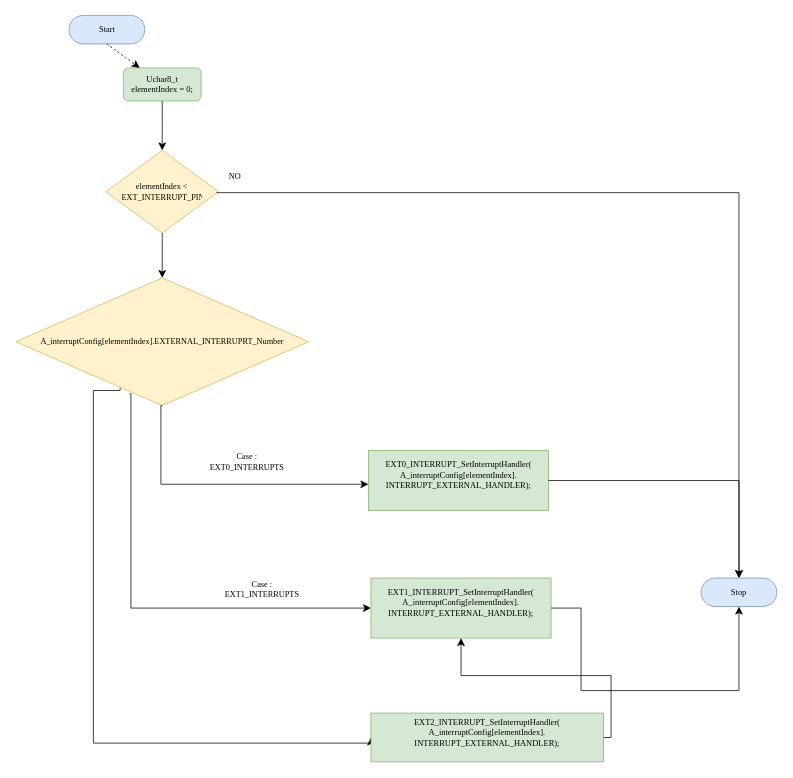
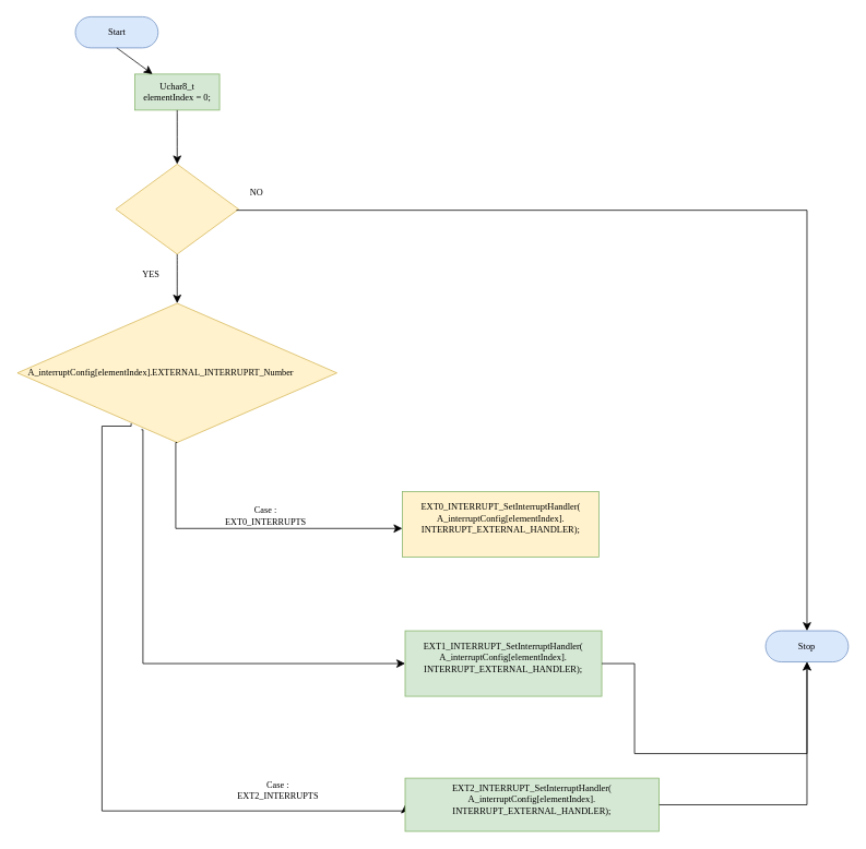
- <mxCell id="8" value="" style="endArrow=classic;html=1;rounded=0;fontSize=11;startSize=8;endSize=8;curved=1;exitX=0.5;exitY=1;exitDx=0;exitDy=0;exitPerimeter=0;fontFamily=Calibri;dashed=1;" parent="1" source="2" target="3" edge="1"><mxGeometry width="50" height="50" relative="1" as="geometry"><mxPoint x="264" y="220" as="sourcePoint" /><mxPoint x="314" y="170" as="targetPoint" /></mxGeometry></mxCell>
+ <mxCell id="8" value="" style="endArrow=classic;html=1;rounded=0;fontSize=11;startSize=8;endSize=8;curved=1;exitX=0.5;exitY=1;exitDx=0;exitDy=0;exitPerimeter=0;fontFamily=Calibri;" parent="1" source="2" target="3" edge="1"><mxGeometry width="50" height="50" relative="1" as="geometry"><mxPoint x="264" y="220" as="sourcePoint" /><mxPoint x="314" y="170" as="targetPoint" /></mxGeometry></mxCell>
- <mxCell id="3" value="&lt;div style=&quot;font-size: 11.27px;&quot;&gt;&lt;font style=&quot;font-size: 11.27px;&quot;&gt;&lt;br style=&quot;font-size: 11.27px;&quot;&gt;&lt;/font&gt;&lt;/div&gt;&lt;div style=&quot;font-size: 11.27px;&quot;&gt;&lt;font style=&quot;font-size: 11.27px;&quot;&gt; Uchar8_t elementIndex = 0;&lt;/font&gt;&lt;/div&gt;&lt;div style=&quot;font-size: 11.27px;&quot;&gt;&lt;br style=&quot;font-size: 11.27px;&quot;&gt;&lt;/div&gt;" style="whiteSpace=wrap;html=1;fontSize=11.27;fillColor=#d5e8d4;strokeColor=#82b366;fontFamily=Calibri;rounded=1;" parent="1" vertex="1"><mxGeometry x="164" y="90" width="103.5" height="44" as="geometry" /></mxCell>
+ <mxCell id="3" value="&lt;div style=&quot;font-size: 11.27px;&quot;&gt;&lt;font style=&quot;font-size: 11.27px;&quot;&gt;&lt;br style=&quot;font-size: 11.27px;&quot;&gt;&lt;/font&gt;&lt;/div&gt;&lt;div style=&quot;font-size: 11.27px;&quot;&gt;&lt;font style=&quot;font-size: 11.27px;&quot;&gt; Uchar8_t elementIndex = 0;&lt;/font&gt;&lt;/div&gt;&lt;div style=&quot;font-size: 11.27px;&quot;&gt;&lt;br style=&quot;font-size: 11.27px;&quot;&gt;&lt;/div&gt;" style="rounded=0;whiteSpace=wrap;html=1;fontSize=11.27;fillColor=#d5e8d4;strokeColor=#82b366;fontFamily=Calibri;" parent="1" vertex="1"><mxGeometry x="164" y="90" width="103.5" height="44" as="geometry" /></mxCell>
- <mxCell id="5" value="&lt;div style=&quot;font-size: 11px;&quot;&gt;elementIndex &amp;lt; EXT_INTERRUPT_PINS&lt;br style=&quot;font-size: 11px;&quot;&gt;&lt;/div&gt;" style="text;vsdxID=219;fillColor=none;gradientColor=none;strokeColor=none;spacingTop=-1;spacingBottom=-1;spacingLeft=-1;spacingRight=-1;points=[[0,0.5,0],[1,0.5,0],[0.5,0,0],[0.5,1,0]];labelBackgroundColor=none;rounded=1;html=1;whiteSpace=wrap;verticalAlign=middle;align=center;overflow=width;;html=1;fontColor=#000000;fontFamily=Calibri;fontSize=11;" parent="4" vertex="1"><mxGeometry x="21.29" y="17.754" width="107.42" height="74.492" as="geometry" /></mxCell>
+ <mxCell id="19" value="YES" style="text;html=1;strokeColor=none;fillColor=none;align=center;verticalAlign=middle;whiteSpace=wrap;rounded=0;fontSize=11;fontFamily=Calibri;" parent="1" vertex="1"><mxGeometry x="154" y="320" width="60" height="30" as="geometry" /></mxCell>
- <mxCell id="7" value="&lt;div style=&quot;font-size: 11px;&quot;&gt;A_interruptConfig[elementIndex].EXTERNAL_INTERRUPRT_Number&lt;br style=&quot;font-size: 11px;&quot;&gt;&lt;/div&gt;" style="text;vsdxID=219;fillColor=none;gradientColor=none;strokeColor=none;spacingTop=-1;spacingBottom=-1;spacingLeft=-1;spacingRight=-1;points=[[0,0.5,0],[1,0.5,0],[0.5,0,0],[0.5,1,0]];labelBackgroundColor=none;rounded=1;html=1;whiteSpace=wrap;verticalAlign=middle;align=center;overflow=width;;html=1;fontColor=#000000;fontFamily=Calibri;fontSize=11;" parent="6" vertex="1"><mxGeometry x="30.074" y="21.523" width="329.861" height="126.953" as="geometry" /></mxCell>
+ <mxCell id="7" value="&lt;div style=&quot;font-size: 11px;&quot;&gt;A_interruptConfig[elementIndex].EXTERNAL_INTERRUPRT_Number&lt;br style=&quot;font-size: 11px;&quot;&gt;&lt;/div&gt;" style="text;vsdxID=219;fillColor=none;gradientColor=none;strokeColor=none;spacingTop=-1;spacingBottom=-1;spacingLeft=-1;spacingRight=-1;points=[[0,0.5,0],[1,0.5,0],[0.5,0,0],[0.5,1,0]];labelBackgroundColor=none;rounded=1;html=1;whiteSpace=wrap;verticalAlign=middle;align=center;overflow=width;;html=1;fontColor=#000000;fontFamily=Calibri;fontSize=11;" parent="6" vertex="1"><mxGeometry x="10.074" y="21.523" width="329.861" height="126.953" as="geometry" /></mxCell>
- <mxCell id="12" value="Case : EXT0_INTERRUPTS" style="text;html=1;strokeColor=none;fillColor=none;align=center;verticalAlign=middle;whiteSpace=wrap;rounded=0;fontSize=11;fontFamily=Calibri;" parent="1" vertex="1"><mxGeometry x="264" y="600" width="130" height="30" as="geometry" /></mxCell>
+ <mxCell id="12" value="Case : EXT0_INTERRUPTS" style="text;html=1;strokeColor=none;fillColor=none;align=center;verticalAlign=middle;whiteSpace=wrap;rounded=0;fontSize=11;fontFamily=Calibri;" parent="1" vertex="1"><mxGeometry x="259" y="615" width="130" height="30" as="geometry" /></mxCell>
- <mxCell id="13" value="&lt;div style=&quot;font-size: 11.27px;&quot;&gt;&lt;div style=&quot;font-size: 11.27px;&quot;&gt;    EXT0_INTERRUPT_SetInterruptHandler(&lt;/div&gt;&lt;div style=&quot;font-size: 11.27px;&quot;&gt;A_interruptConfig[elementIndex].&lt;/div&gt;&lt;div style=&quot;font-size: 11.27px;&quot;&gt;INTERRUPT_EXTERNAL_HANDLER);&lt;/div&gt;&lt;div style=&quot;font-size: 11.27px;&quot;&gt;&lt;br style=&quot;font-size: 11.27px;&quot;&gt;&lt;/div&gt;&lt;/div&gt;" style="rounded=0;html=1;fontSize=11.27;fillColor=#d5e8d4;strokeColor=#82b366;fontFamily=Calibri;whiteSpace=wrap;" parent="1" vertex="1"><mxGeometry x="490.5" y="600" width="240" height="80" as="geometry" /></mxCell>
+ <mxCell id="13" value="&lt;div style=&quot;font-size: 11.27px;&quot;&gt;&lt;div style=&quot;font-size: 11.27px;&quot;&gt;    EXT0_INTERRUPT_SetInterruptHandler(&lt;/div&gt;&lt;div style=&quot;font-size: 11.27px;&quot;&gt;A_interruptConfig[elementIndex].&lt;/div&gt;&lt;div style=&quot;font-size: 11.27px;&quot;&gt;INTERRUPT_EXTERNAL_HANDLER);&lt;/div&gt;&lt;div style=&quot;font-size: 11.27px;&quot;&gt;&lt;br style=&quot;font-size: 11.27px;&quot;&gt;&lt;/div&gt;&lt;/div&gt;" style="rounded=0;html=1;fontSize=11.27;fillColor=#fff2cc;strokeColor=#82b366;fontFamily=Calibri;whiteSpace=wrap;" parent="1" vertex="1"><mxGeometry x="490.5" y="600" width="240" height="80" as="geometry" /></mxCell>
- <mxCell id="24" value="" style="endArrow=classic;html=1;rounded=0;fontSize=11;startSize=8;endSize=8;exitX=1;exitY=0.5;exitDx=0;exitDy=0;entryX=0.5;entryY=0;entryDx=0;entryDy=0;entryPerimeter=0;edgeStyle=orthogonalEdgeStyle;fontFamily=Calibri;" parent="1" source="13" target="22" edge="1"><mxGeometry width="50" height="50" relative="1" as="geometry"><mxPoint x="694" y="980" as="sourcePoint" /><mxPoint x="744" y="930" as="targetPoint" /></mxGeometry></mxCell>
- <mxCell id="15" value="Case : EXT1_INTERRUPTS" style="text;html=1;strokeColor=none;fillColor=none;align=center;verticalAlign=middle;whiteSpace=wrap;rounded=0;fontSize=11;fontFamily=Calibri;" parent="1" vertex="1"><mxGeometry x="284" y="770" width="130" height="30" as="geometry" /></mxCell>
- <mxCell id="26" value="" style="endArrow=classic;html=1;rounded=0;fontSize=11;startSize=8;endSize=8;exitX=1;exitY=0.5;exitDx=0;exitDy=0;edgeStyle=orthogonalEdgeStyle;fontFamily=Calibri;" parent="1" source="21" target="20" edge="1"><mxGeometry width="50" height="50" relative="1" as="geometry"><mxPoint x="694" y="980" as="sourcePoint" /><mxPoint x="744" y="930" as="targetPoint" /></mxGeometry></mxCell>
+ <mxCell id="26" value="" style="endArrow=classic;html=1;rounded=0;fontSize=11;startSize=8;endSize=8;exitX=1;exitY=0.5;exitDx=0;exitDy=0;entryX=0.5;entryY=1;entryDx=0;entryDy=0;entryPerimeter=0;edgeStyle=orthogonalEdgeStyle;fontFamily=Calibri;" parent="1" source="21" target="22" edge="1"><mxGeometry width="50" height="50" relative="1" as="geometry"><mxPoint x="694" y="980" as="sourcePoint" /><mxPoint x="744" y="930" as="targetPoint" /></mxGeometry></mxCell>
- <mxCell id="25" value="" style="endArrow=classic;html=1;rounded=0;fontSize=11;startSize=8;endSize=8;exitX=1;exitY=0.5;exitDx=0;exitDy=0;entryX=0.5;entryY=1;entryDx=0;entryDy=0;entryPerimeter=0;edgeStyle=orthogonalEdgeStyle;fontFamily=Calibri;" parent="1" source="20" target="22" edge="1"><mxGeometry width="50" height="50" relative="1" as="geometry"><mxPoint x="694" y="980" as="sourcePoint" /><mxPoint x="744" y="930" as="targetPoint" /><Array as="points"><mxPoint x="774" y="810" /><mxPoint x="774" y="920" /><mxPoint x="984" y="920" /></Array></mxGeometry></mxCell>
+ <mxCell id="25" value="" style="endArrow=open;html=1;rounded=0;fontSize=11;startSize=8;endSize=8;exitX=1;exitY=0.5;exitDx=0;exitDy=0;entryX=0.5;entryY=1;entryDx=0;entryDy=0;entryPerimeter=0;edgeStyle=orthogonalEdgeStyle;fontFamily=Calibri;" parent="1" source="20" target="22" edge="1"><mxGeometry width="50" height="50" relative="1" as="geometry"><mxPoint x="694" y="980" as="sourcePoint" /><mxPoint x="744" y="930" as="targetPoint" /><Array as="points"><mxPoint x="774" y="810" /><mxPoint x="774" y="920" /><mxPoint x="984" y="920" /></Array></mxGeometry></mxCell>
+ <mxCell id="17" value="Case : EXT2_INTERRUPTS" style="text;html=1;strokeColor=none;fillColor=none;align=center;verticalAlign=middle;whiteSpace=wrap;rounded=0;fontSize=11;fontFamily=Calibri;" parent="1" vertex="1"><mxGeometry x="274" y="950" width="130" height="30" as="geometry" /></mxCell>
